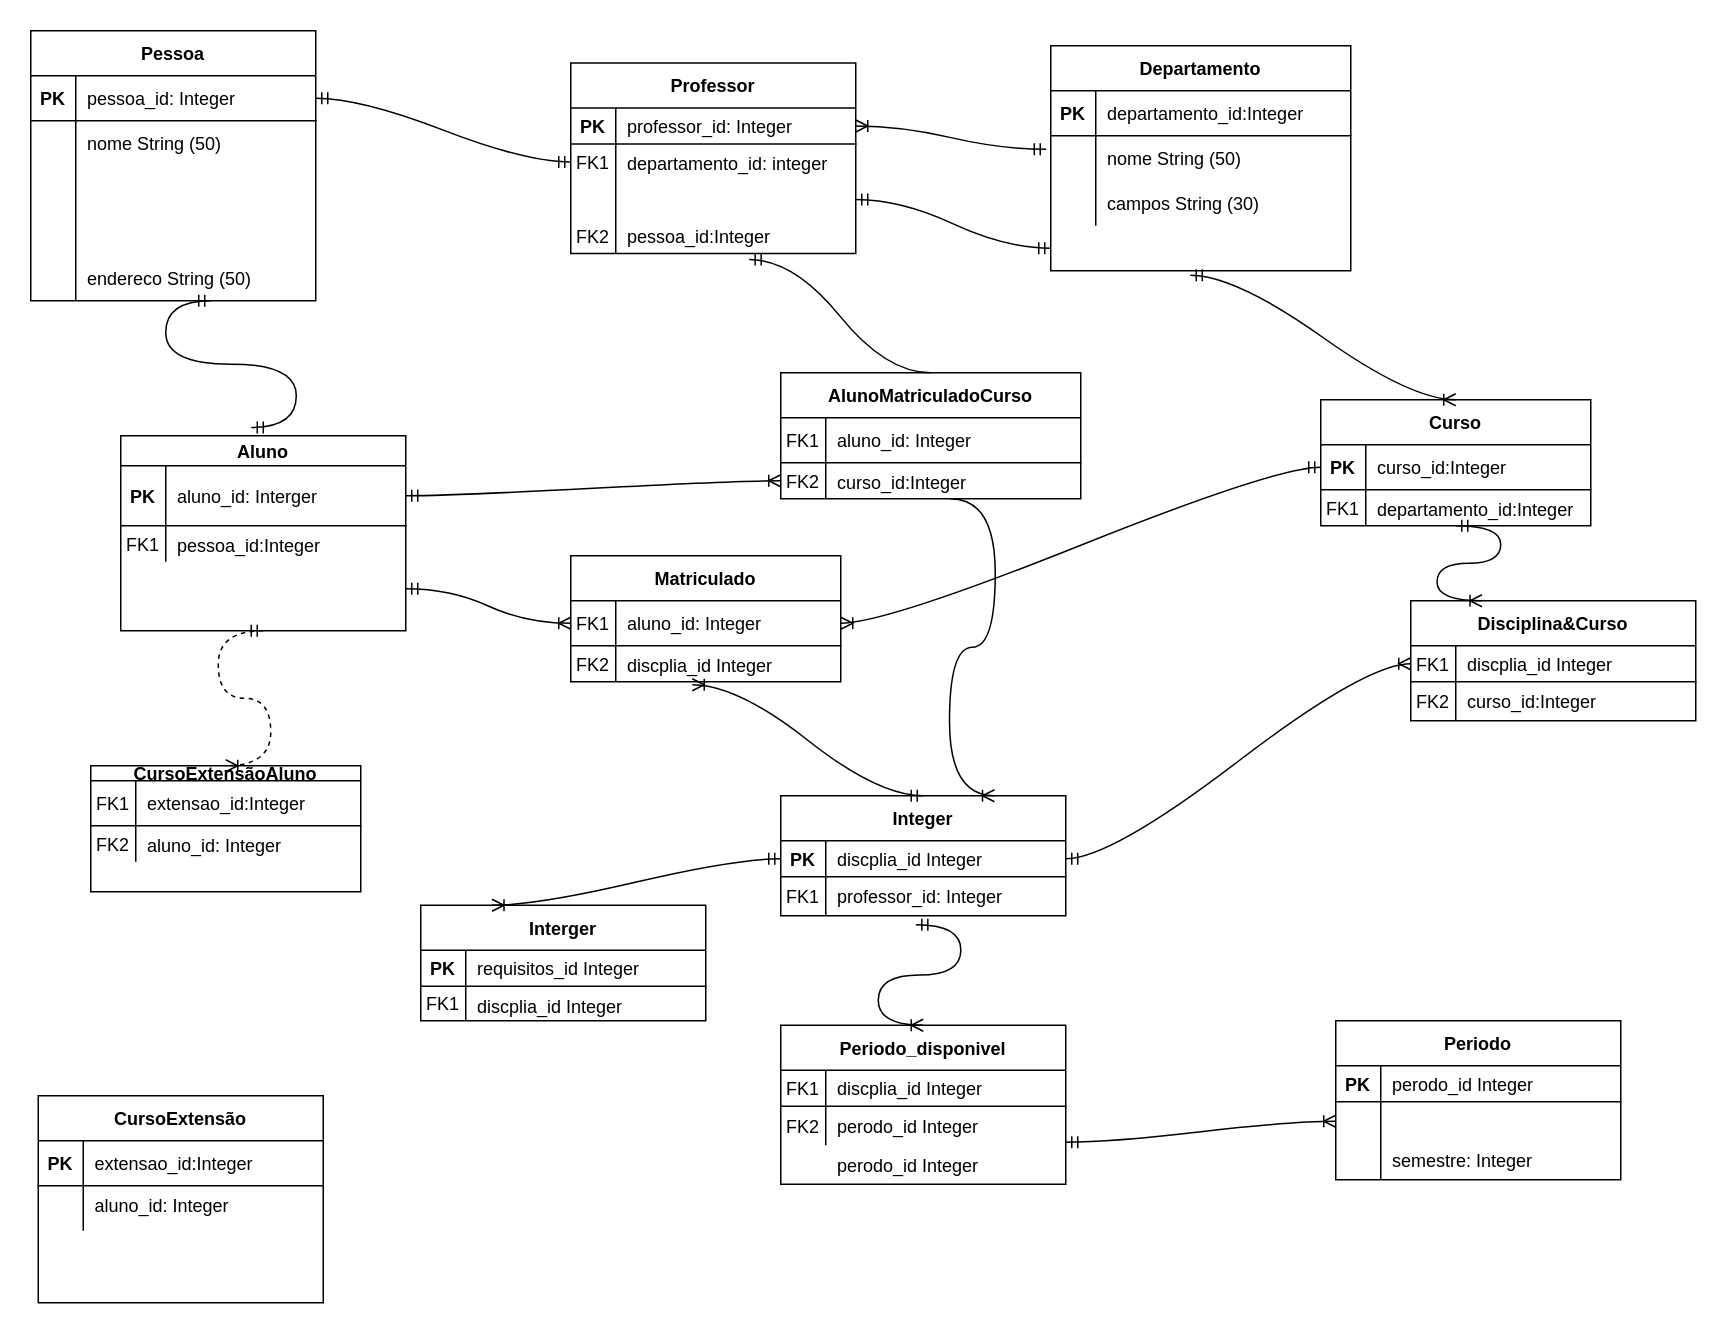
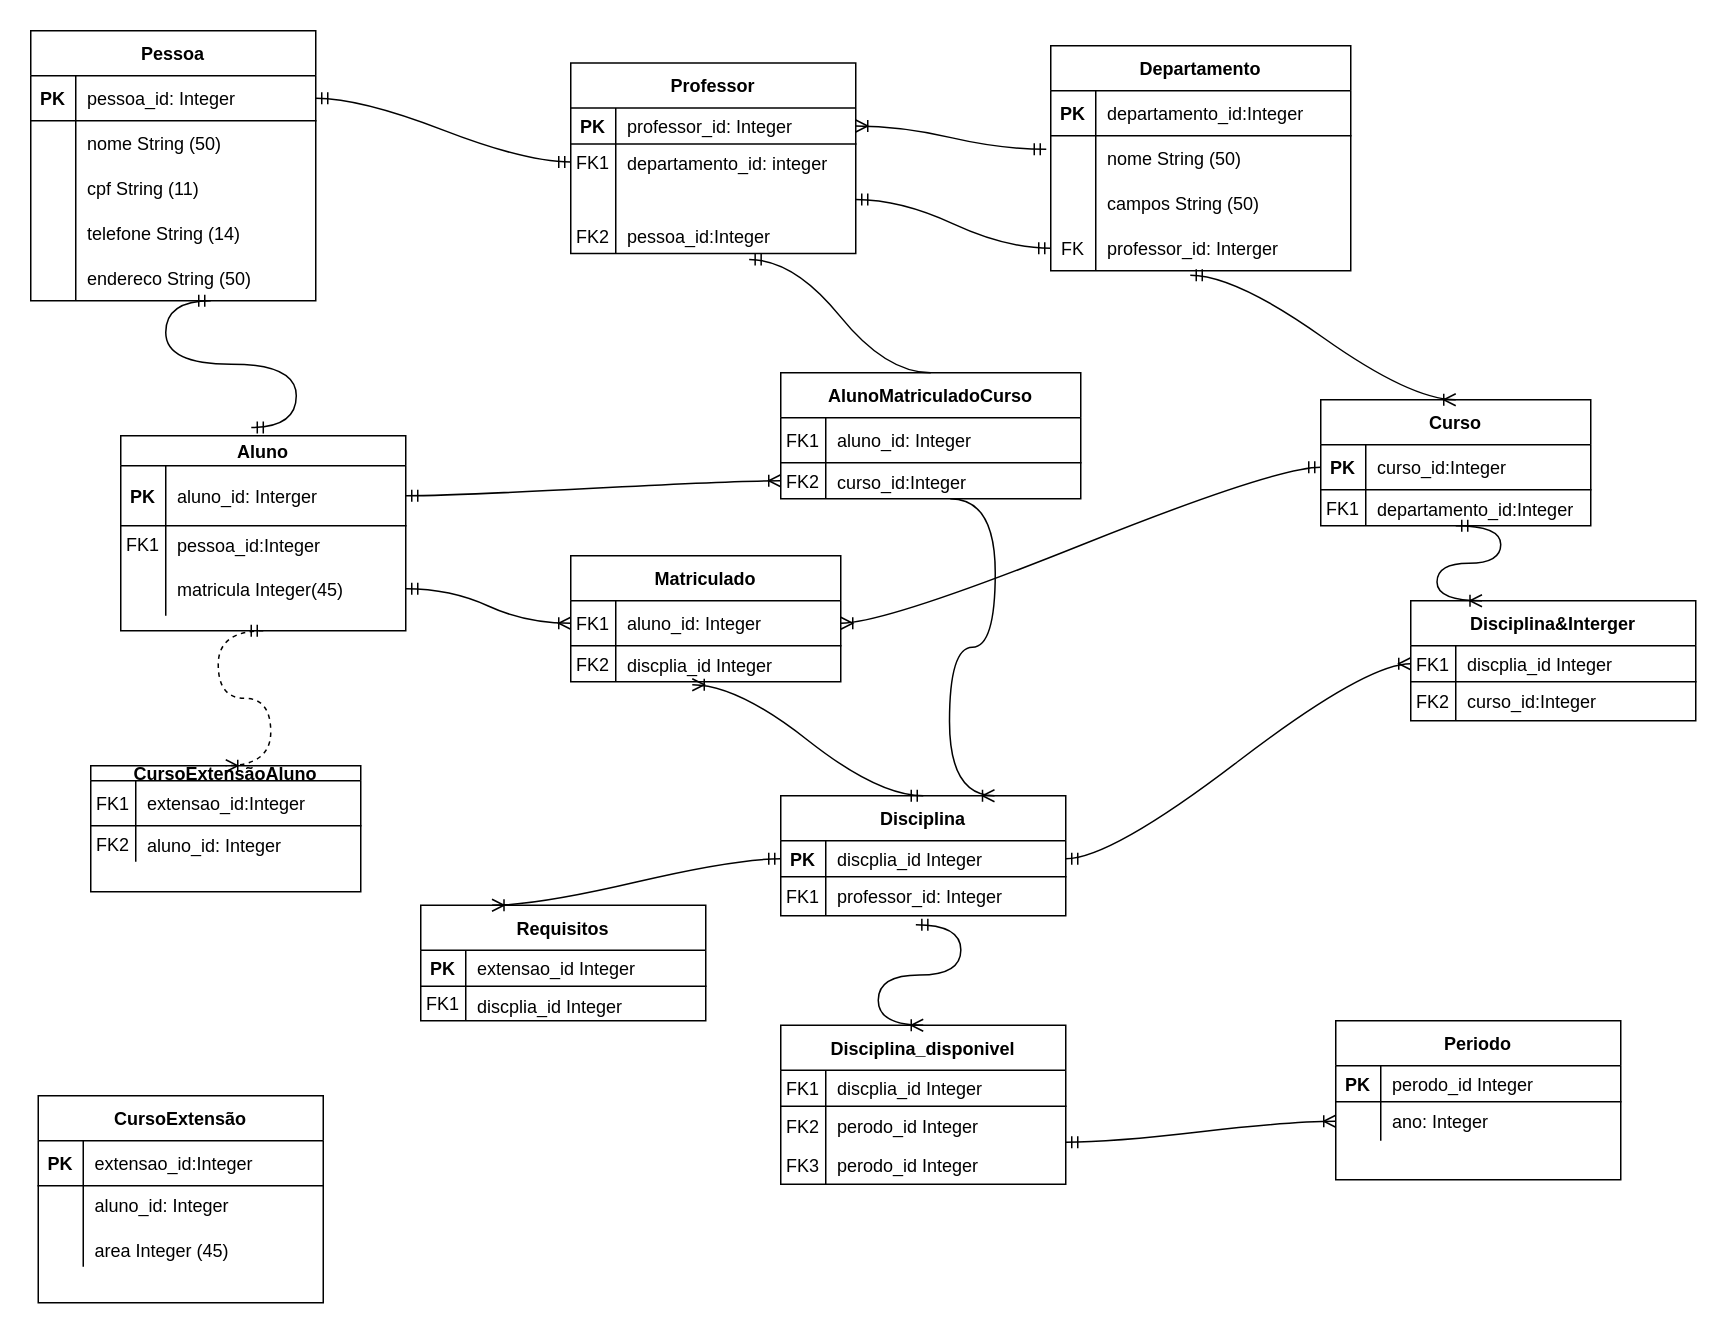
+ <mxCell id="36" value="cpf String (11)" style="shape=partialRectangle;overflow=hidden;connectable=0;fillColor=none;top=0;left=0;bottom=0;right=0;align=left;spacingLeft=6;" vertex="1" parent="34"><mxGeometry x="30" width="160" height="30" as="geometry"><mxRectangle width="160" height="30" as="alternateBounds" /></mxGeometry></mxCell>
- <mxCell id="11" value="campos String (30)" style="shape=partialRectangle;overflow=hidden;connectable=0;fillColor=none;top=0;left=0;bottom=0;right=0;align=left;spacingLeft=6;" vertex="1" parent="9"><mxGeometry x="30" width="170" height="30" as="geometry"><mxRectangle width="170" height="30" as="alternateBounds" /></mxGeometry></mxCell>
+ <mxCell id="11" value="campos String (50)" style="shape=partialRectangle;overflow=hidden;connectable=0;fillColor=none;top=0;left=0;bottom=0;right=0;align=left;spacingLeft=6;" vertex="1" parent="9"><mxGeometry x="30" width="170" height="30" as="geometry"><mxRectangle width="170" height="30" as="alternateBounds" /></mxGeometry></mxCell>
+ <mxCell id="39" value="telefone String (14)" style="shape=partialRectangle;overflow=hidden;connectable=0;fillColor=none;top=0;left=0;bottom=0;right=0;align=left;spacingLeft=6;" vertex="1" parent="37"><mxGeometry x="30" width="160" height="30" as="geometry"><mxRectangle width="160" height="30" as="alternateBounds" /></mxGeometry></mxCell>
+ <mxCell id="13" value="FK" style="shape=partialRectangle;overflow=hidden;connectable=0;fillColor=none;top=0;left=0;bottom=0;right=0;" vertex="1" parent="12"><mxGeometry width="30" height="30" as="geometry"><mxRectangle width="30" height="30" as="alternateBounds" /></mxGeometry></mxCell>
+ <mxCell id="14" value="professor_id: Interger" style="shape=partialRectangle;overflow=hidden;connectable=0;fillColor=none;top=0;left=0;bottom=0;right=0;align=left;spacingLeft=6;" vertex="1" parent="12"><mxGeometry x="30" width="170" height="30" as="geometry"><mxRectangle width="170" height="30" as="alternateBounds" /></mxGeometry></mxCell>
+ <mxCell id="52" value="matricula Integer(45)" style="shape=partialRectangle;overflow=hidden;connectable=0;fillColor=none;top=0;left=0;bottom=0;right=0;align=left;spacingLeft=6;" vertex="1" parent="50"><mxGeometry x="30" width="160" height="36" as="geometry"><mxRectangle width="160" height="36" as="alternateBounds" /></mxGeometry></mxCell>
- <mxCell id="88" value="Disciplina&amp;Curso" style="shape=table;startSize=30;container=1;collapsible=1;childLayout=tableLayout;fixedRows=1;rowLines=0;fontStyle=1;align=center;resizeLast=1;" vertex="1" parent="1"><mxGeometry x="940" y="400" width="190" height="80" as="geometry" /></mxCell>
+ <mxCell id="88" value="Disciplina&amp;Interger" style="shape=table;startSize=30;container=1;collapsible=1;childLayout=tableLayout;fixedRows=1;rowLines=0;fontStyle=1;align=center;resizeLast=1;" vertex="1" parent="1"><mxGeometry x="940" y="400" width="190" height="80" as="geometry" /></mxCell>
- <mxCell id="81" value="Integer" style="shape=table;startSize=30;container=1;collapsible=1;childLayout=tableLayout;fixedRows=1;rowLines=0;fontStyle=1;align=center;resizeLast=1;" vertex="1" parent="1"><mxGeometry x="520" y="530" width="190" height="80" as="geometry" /></mxCell>
+ <mxCell id="81" value="Disciplina" style="shape=table;startSize=30;container=1;collapsible=1;childLayout=tableLayout;fixedRows=1;rowLines=0;fontStyle=1;align=center;resizeLast=1;" vertex="1" parent="1"><mxGeometry x="520" y="530" width="190" height="80" as="geometry" /></mxCell>
- <mxCell id="107" value="Interger" style="shape=table;startSize=30;container=1;collapsible=1;childLayout=tableLayout;fixedRows=1;rowLines=0;fontStyle=1;align=center;resizeLast=1;" vertex="1" parent="1"><mxGeometry x="280" y="603" width="190" height="77" as="geometry" /></mxCell>
+ <mxCell id="107" value="Requisitos" style="shape=table;startSize=30;container=1;collapsible=1;childLayout=tableLayout;fixedRows=1;rowLines=0;fontStyle=1;align=center;resizeLast=1;" vertex="1" parent="1"><mxGeometry x="280" y="603" width="190" height="77" as="geometry" /></mxCell>
- <mxCell id="110" value="requisitos_id Integer" style="shape=partialRectangle;overflow=hidden;connectable=0;fillColor=none;top=0;left=0;bottom=0;right=0;align=left;spacingLeft=6;fontStyle=0;" vertex="1" parent="108"><mxGeometry x="30" width="160" height="24" as="geometry"><mxRectangle width="160" height="24" as="alternateBounds" /></mxGeometry></mxCell>
+ <mxCell id="110" value="extensao_id Integer" style="shape=partialRectangle;overflow=hidden;connectable=0;fillColor=none;top=0;left=0;bottom=0;right=0;align=left;spacingLeft=6;fontStyle=0;" vertex="1" parent="108"><mxGeometry x="30" width="160" height="24" as="geometry"><mxRectangle width="160" height="24" as="alternateBounds" /></mxGeometry></mxCell>
- <mxCell id="124" value="Periodo_disponivel" style="shape=table;startSize=30;container=1;collapsible=1;childLayout=tableLayout;fixedRows=1;rowLines=0;fontStyle=1;align=center;resizeLast=1;" vertex="1" parent="1"><mxGeometry x="520" y="683" width="190" height="106" as="geometry" /></mxCell>
+ <mxCell id="124" value="Disciplina_disponivel" style="shape=table;startSize=30;container=1;collapsible=1;childLayout=tableLayout;fixedRows=1;rowLines=0;fontStyle=1;align=center;resizeLast=1;" vertex="1" parent="1"><mxGeometry x="520" y="683" width="190" height="106" as="geometry" /></mxCell>
+ <mxCell id="120" value="ano: Integer" style="shape=partialRectangle;overflow=hidden;connectable=0;fillColor=none;top=0;left=0;bottom=0;right=0;align=left;spacingLeft=6;fontStyle=0;verticalAlign=top;strokeColor=none;" vertex="1" parent="118"><mxGeometry x="30" width="160" height="26" as="geometry"><mxRectangle width="160" height="26" as="alternateBounds" /></mxGeometry></mxCell>
- <mxCell id="123" value="semestre: Integer" style="shape=partialRectangle;overflow=hidden;connectable=0;fillColor=none;top=0;left=0;bottom=0;right=0;align=left;spacingLeft=6;fontStyle=0;verticalAlign=top;strokeColor=none;" vertex="1" parent="121"><mxGeometry x="30" width="160" height="26" as="geometry"><mxRectangle width="160" height="26" as="alternateBounds" /></mxGeometry></mxCell>
+ <mxCell id="132" value="FK3" style="shape=partialRectangle;overflow=hidden;connectable=0;fillColor=none;top=0;left=0;bottom=0;right=0;fontStyle=0;" vertex="1" parent="131"><mxGeometry width="30" height="26" as="geometry"><mxRectangle width="30" height="26" as="alternateBounds" /></mxGeometry></mxCell>
+ <mxCell id="104" value="area Integer (45)" style="shape=partialRectangle;overflow=hidden;connectable=0;fillColor=none;top=0;left=0;bottom=0;right=0;align=left;spacingLeft=6;fontStyle=0;verticalAlign=top;strokeColor=none;" vertex="1" parent="102"><mxGeometry x="30" width="160" height="24" as="geometry"><mxRectangle width="160" height="24" as="alternateBounds" /></mxGeometry></mxCell>
